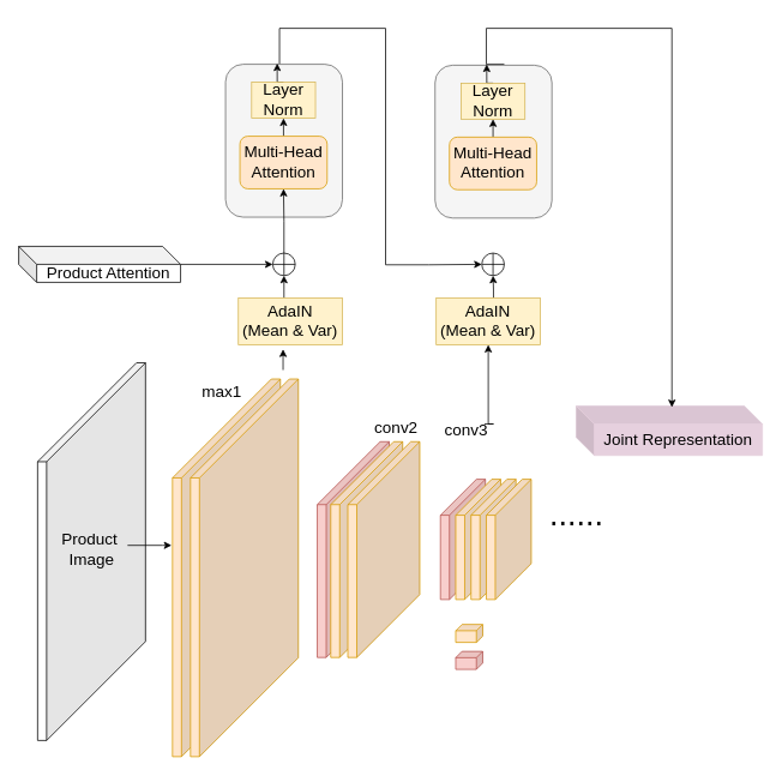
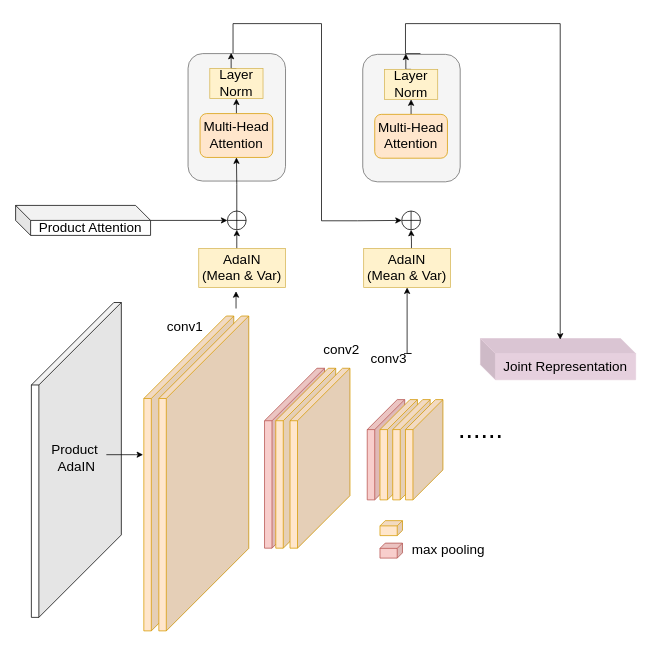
- <mxCell id="20" value="&lt;span&gt;&lt;font style=&quot;font-size: 18px&quot;&gt;max1&lt;/font&gt;&lt;/span&gt;" style="text;html=1;strokeColor=none;fillColor=none;align=center;verticalAlign=middle;whiteSpace=wrap;rounded=0;fontStyle=0" parent="1" vertex="1"><mxGeometry x="226" y="421" width="40" height="30" as="geometry" /></mxCell>
+ <mxCell id="20" value="&lt;span&gt;&lt;font style=&quot;font-size: 18px&quot;&gt;conv1&lt;/font&gt;&lt;/span&gt;" style="text;html=1;strokeColor=none;fillColor=none;align=center;verticalAlign=middle;whiteSpace=wrap;rounded=0;fontStyle=0" parent="1" vertex="1"><mxGeometry x="226" y="421" width="40" height="30" as="geometry" /></mxCell>
- <mxCell id="21" value="&lt;span&gt;&lt;font style=&quot;font-size: 18px&quot;&gt;conv2&lt;/font&gt;&lt;/span&gt;" style="text;html=1;strokeColor=none;fillColor=none;align=center;verticalAlign=middle;whiteSpace=wrap;rounded=0;fontStyle=0" parent="1" vertex="1"><mxGeometry x="420" y="460.69" width="40" height="30" as="geometry" /></mxCell>
+ <mxCell id="21" value="&lt;span&gt;&lt;font style=&quot;font-size: 18px&quot;&gt;conv2&lt;/font&gt;&lt;/span&gt;" style="text;html=1;strokeColor=none;fillColor=none;align=center;verticalAlign=middle;whiteSpace=wrap;rounded=0;fontStyle=0" parent="1" vertex="1"><mxGeometry x="435" y="450.69" width="40" height="30" as="geometry" /></mxCell>
- <mxCell id="29" value="&lt;span&gt;&lt;font style=&quot;font-size: 18px&quot;&gt;Product&amp;nbsp;&lt;br&gt;Image&lt;/font&gt;&lt;/span&gt;" style="text;html=1;align=center;verticalAlign=middle;resizable=0;points=[];autosize=1;strokeColor=none;fillColor=none;fontStyle=0" vertex="1" parent="1"><mxGeometry x="61" y="590.69" width="80" height="40" as="geometry" /></mxCell>
+ <mxCell id="29" value="&lt;span&gt;&lt;font style=&quot;font-size: 18px&quot;&gt;Product&amp;nbsp;&lt;br&gt;AdaIN&lt;/font&gt;&lt;/span&gt;" style="text;html=1;align=center;verticalAlign=middle;resizable=0;points=[];autosize=1;strokeColor=none;fillColor=none;fontStyle=0" vertex="1" parent="1"><mxGeometry x="61" y="590.69" width="80" height="40" as="geometry" /></mxCell>
+ <mxCell id="24" value="&lt;font style=&quot;font-size: 18px&quot;&gt;max pooling&lt;/font&gt;" style="text;html=1;strokeColor=none;fillColor=none;align=left;verticalAlign=middle;whiteSpace=wrap;rounded=0;fontStyle=0" parent="1" vertex="1"><mxGeometry x="547" y="721" width="138" height="23.88" as="geometry" /></mxCell>
